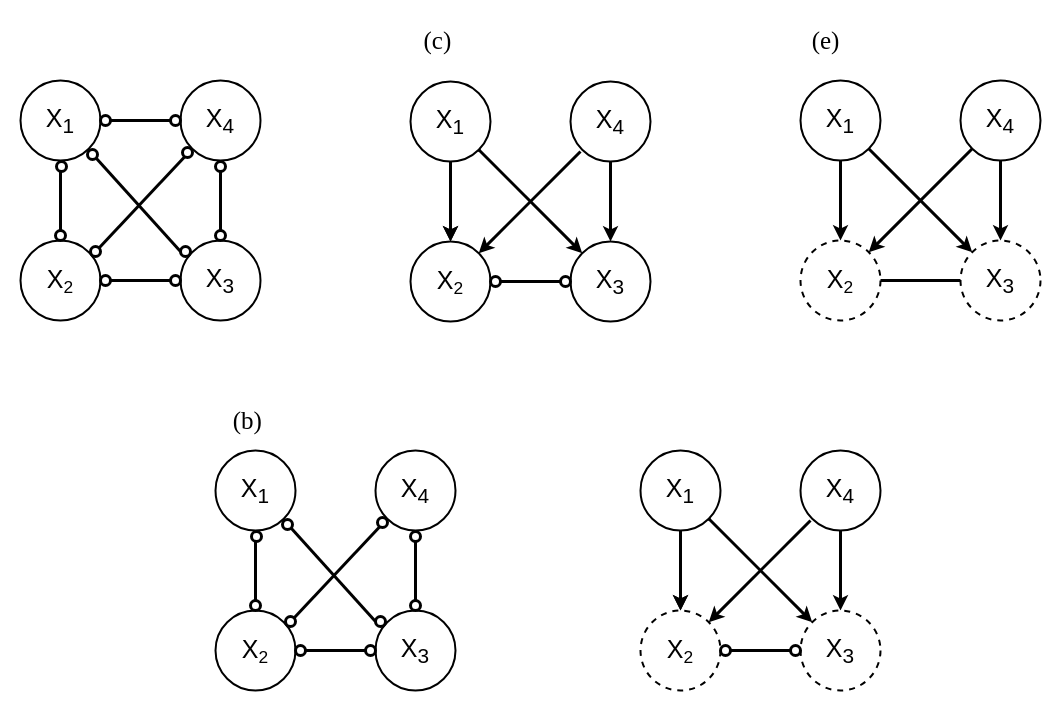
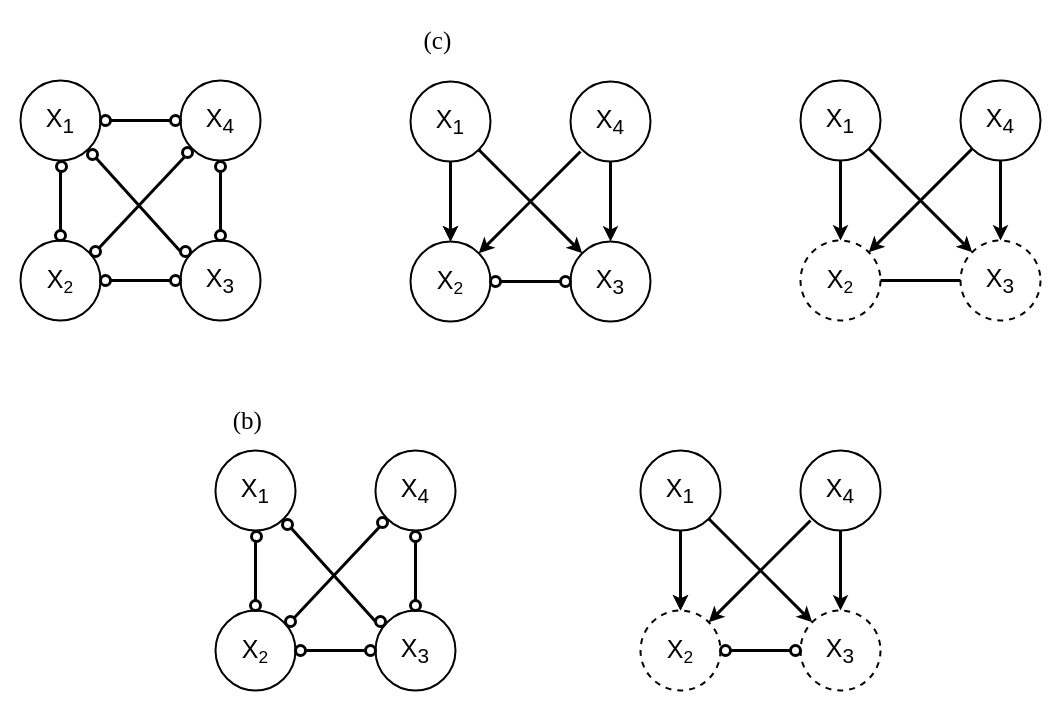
- <mxCell id="74" value="&lt;font face=&quot;Times New Roman&quot;&gt;(e)&lt;/font&gt;" style="text;html=1;align=center;verticalAlign=middle;resizable=0;points=[];autosize=1;strokeColor=none;fillColor=none;fontSize=25;" parent="64" vertex="1"><mxGeometry width="50" height="40" as="geometry" /></mxCell>
